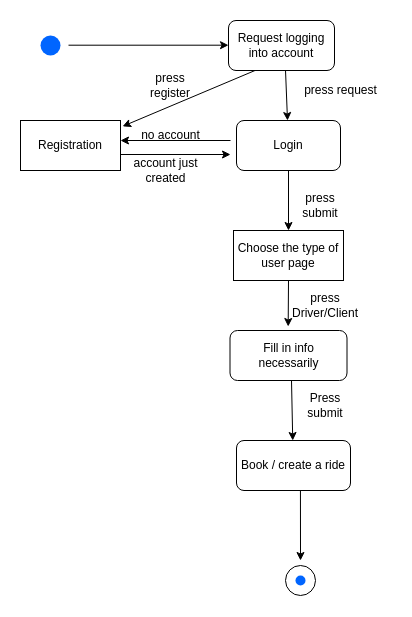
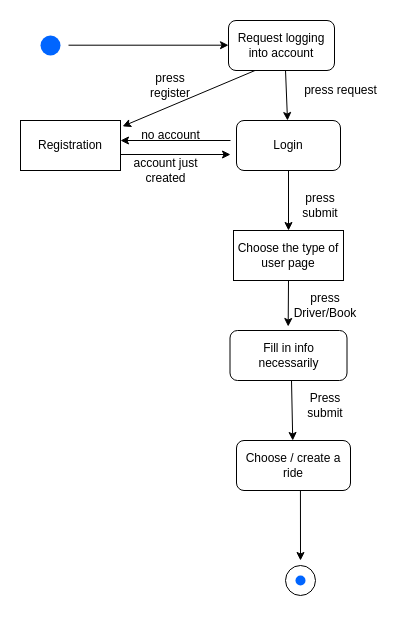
- <mxCell id="24" value="press Driver/Client" style="text;html=1;strokeColor=none;fillColor=none;align=center;verticalAlign=middle;whiteSpace=wrap;rounded=0;" parent="1" vertex="1"><mxGeometry x="295" y="290" width="60" height="30" as="geometry" /></mxCell>
+ <mxCell id="24" value="press Driver/Book" style="text;html=1;strokeColor=none;fillColor=none;align=center;verticalAlign=middle;whiteSpace=wrap;rounded=0;" parent="1" vertex="1"><mxGeometry x="295" y="290" width="60" height="30" as="geometry" /></mxCell>
- <mxCell id="17" value="Book / create a ride" style="rounded=1;whiteSpace=wrap;html=1;" parent="1" vertex="1"><mxGeometry x="236" y="440" width="114" height="50" as="geometry" /></mxCell>
+ <mxCell id="17" value="Choose / create a ride" style="rounded=1;whiteSpace=wrap;html=1;" parent="1" vertex="1"><mxGeometry x="236" y="440" width="114" height="50" as="geometry" /></mxCell>
